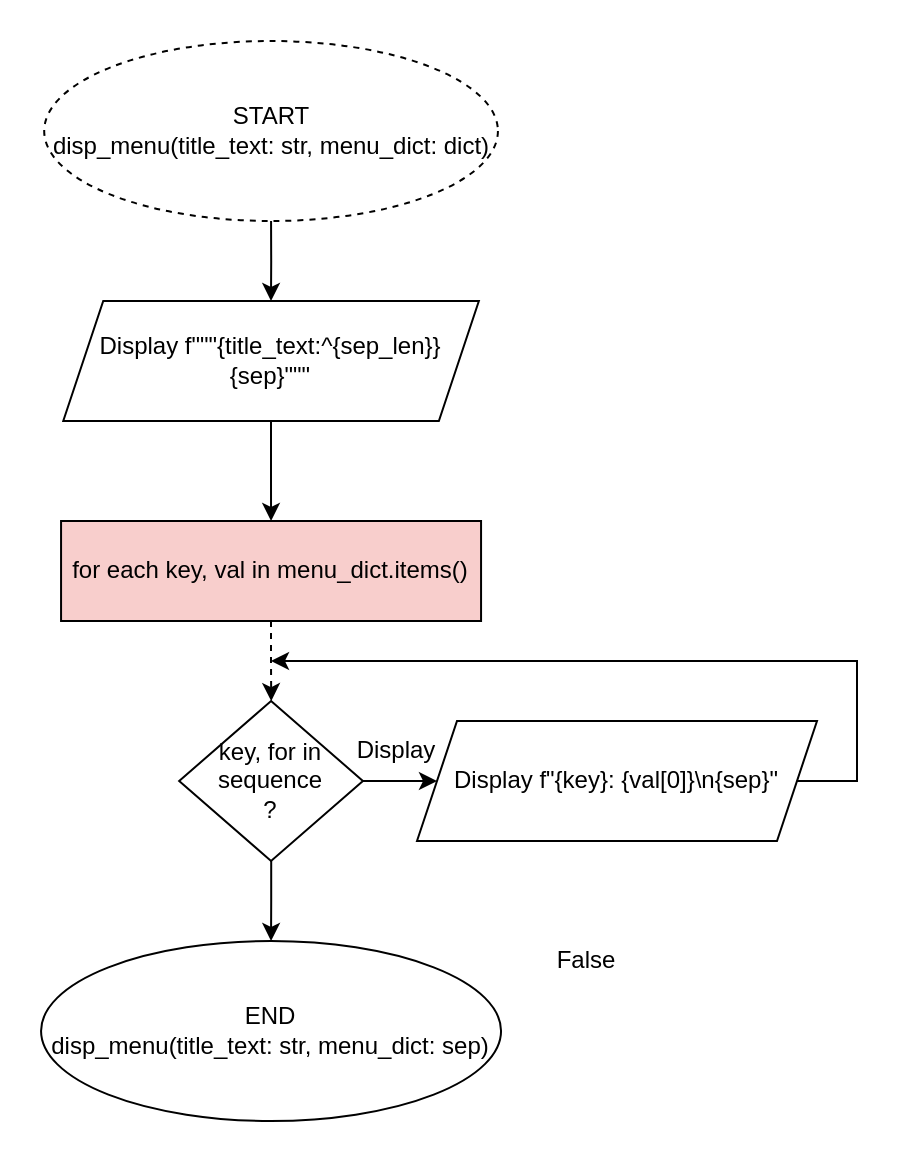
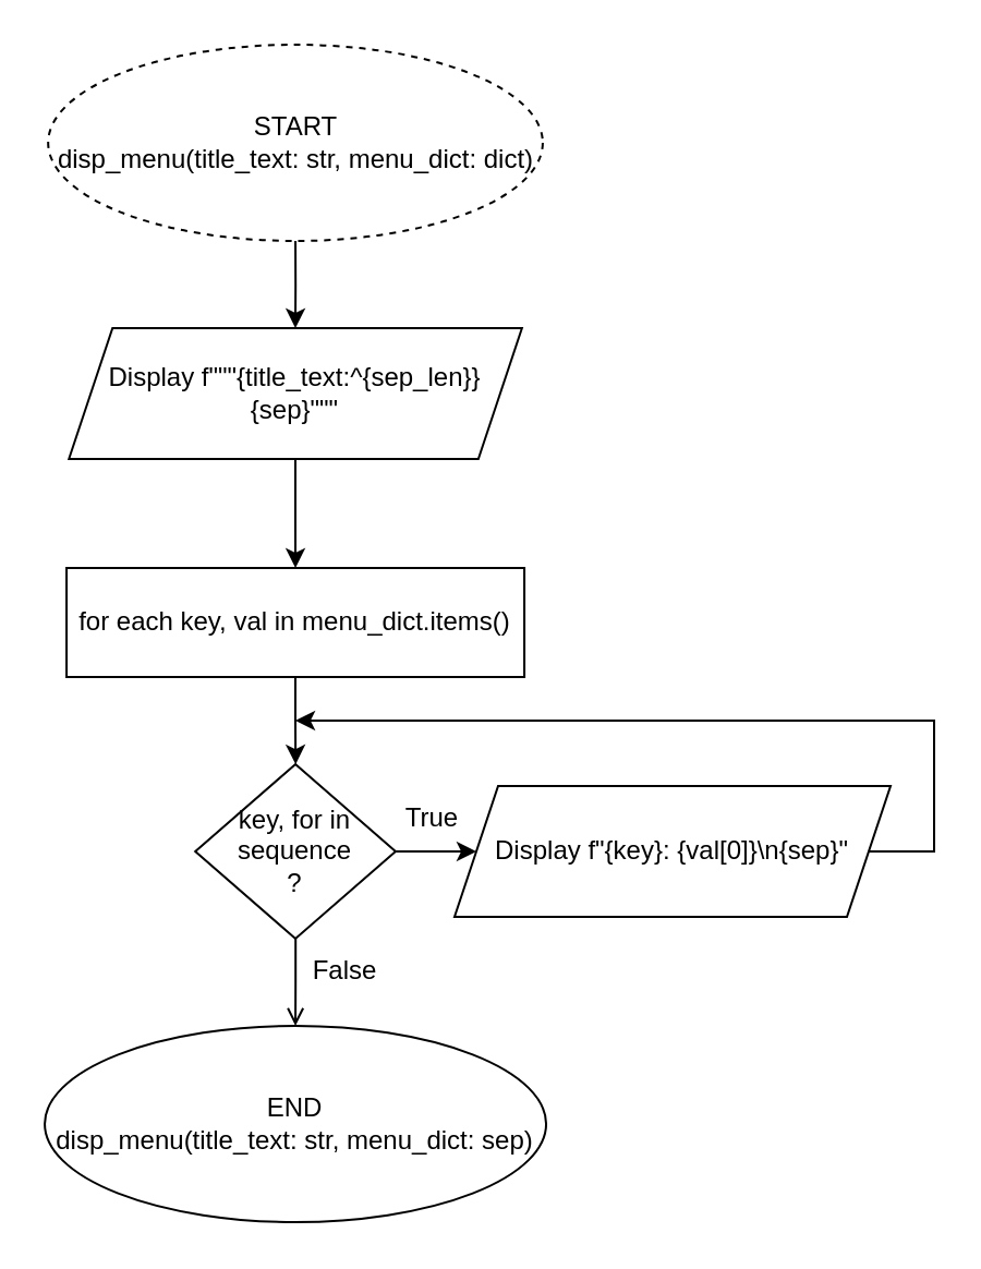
- <mxCell id="8" value="for each key, val in menu_dict.items()" style="rounded=0;whiteSpace=wrap;html=1;fillColor=#f8cecc;" vertex="1" parent="1"><mxGeometry x="30.03" y="260" width="210" height="50" as="geometry" /></mxCell>
+ <mxCell id="8" value="for each key, val in menu_dict.items()" style="rounded=0;whiteSpace=wrap;html=1;" vertex="1" parent="1"><mxGeometry x="30.03" y="260" width="210" height="50" as="geometry" /></mxCell>
- <mxCell id="7" value="" style="edgeStyle=orthogonalEdgeStyle;rounded=0;orthogonalLoop=1;jettySize=auto;html=1;dashed=1;" edge="1" parent="1" source="8" target="11"><mxGeometry relative="1" as="geometry" /></mxCell>
+ <mxCell id="7" value="" style="edgeStyle=orthogonalEdgeStyle;rounded=0;orthogonalLoop=1;jettySize=auto;html=1;" edge="1" parent="1" source="8" target="11"><mxGeometry relative="1" as="geometry" /></mxCell>
- <mxCell id="14" value="Display" style="text;html=1;strokeColor=none;fillColor=none;align=center;verticalAlign=middle;whiteSpace=wrap;rounded=0;" vertex="1" parent="1"><mxGeometry x="168" y="360" width="60" height="30" as="geometry" /></mxCell>
+ <mxCell id="14" value="True" style="text;html=1;strokeColor=none;fillColor=none;align=center;verticalAlign=middle;whiteSpace=wrap;rounded=0;" vertex="1" parent="1"><mxGeometry x="168" y="360" width="60" height="30" as="geometry" /></mxCell>
- <mxCell id="10" value="" style="edgeStyle=orthogonalEdgeStyle;rounded=0;orthogonalLoop=1;jettySize=auto;html=1;" edge="1" parent="1" source="11" target="6"><mxGeometry relative="1" as="geometry" /></mxCell>
+ <mxCell id="10" value="" style="edgeStyle=orthogonalEdgeStyle;rounded=0;orthogonalLoop=1;jettySize=auto;html=1;endArrow=open;" edge="1" parent="1" source="11" target="6"><mxGeometry relative="1" as="geometry" /></mxCell>
- <mxCell id="15" value="False" style="text;html=1;strokeColor=none;fillColor=none;align=center;verticalAlign=middle;whiteSpace=wrap;rounded=0;" vertex="1" parent="1"><mxGeometry x="263" y="465" width="60" height="30" as="geometry" /></mxCell>
+ <mxCell id="15" value="False" style="text;html=1;strokeColor=none;fillColor=none;align=center;verticalAlign=middle;whiteSpace=wrap;rounded=0;" vertex="1" parent="1"><mxGeometry x="128" y="430" width="60" height="30" as="geometry" /></mxCell>
